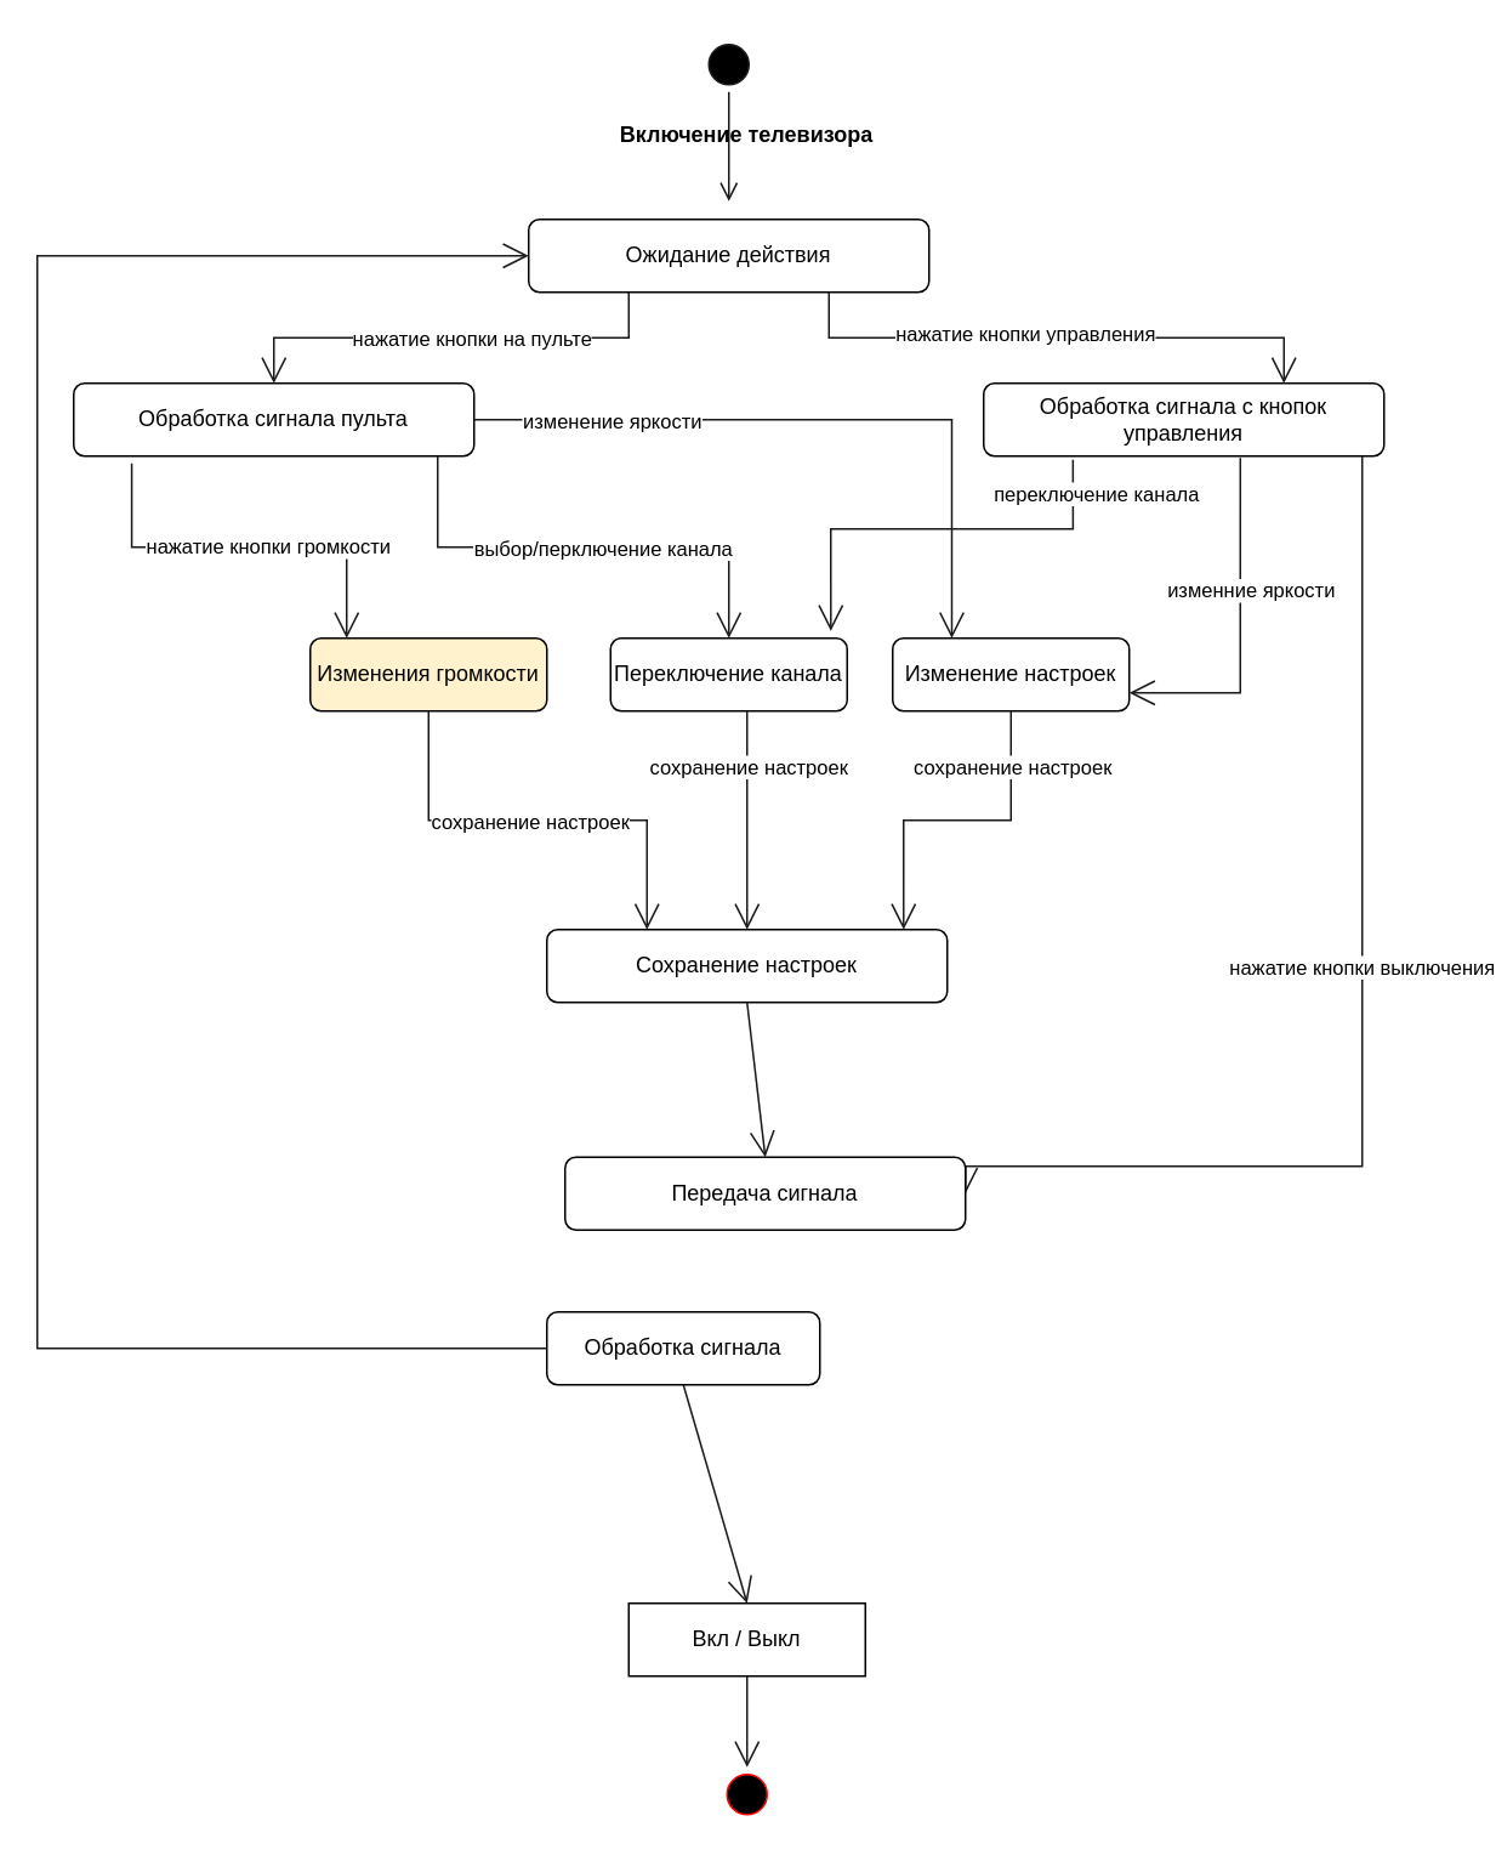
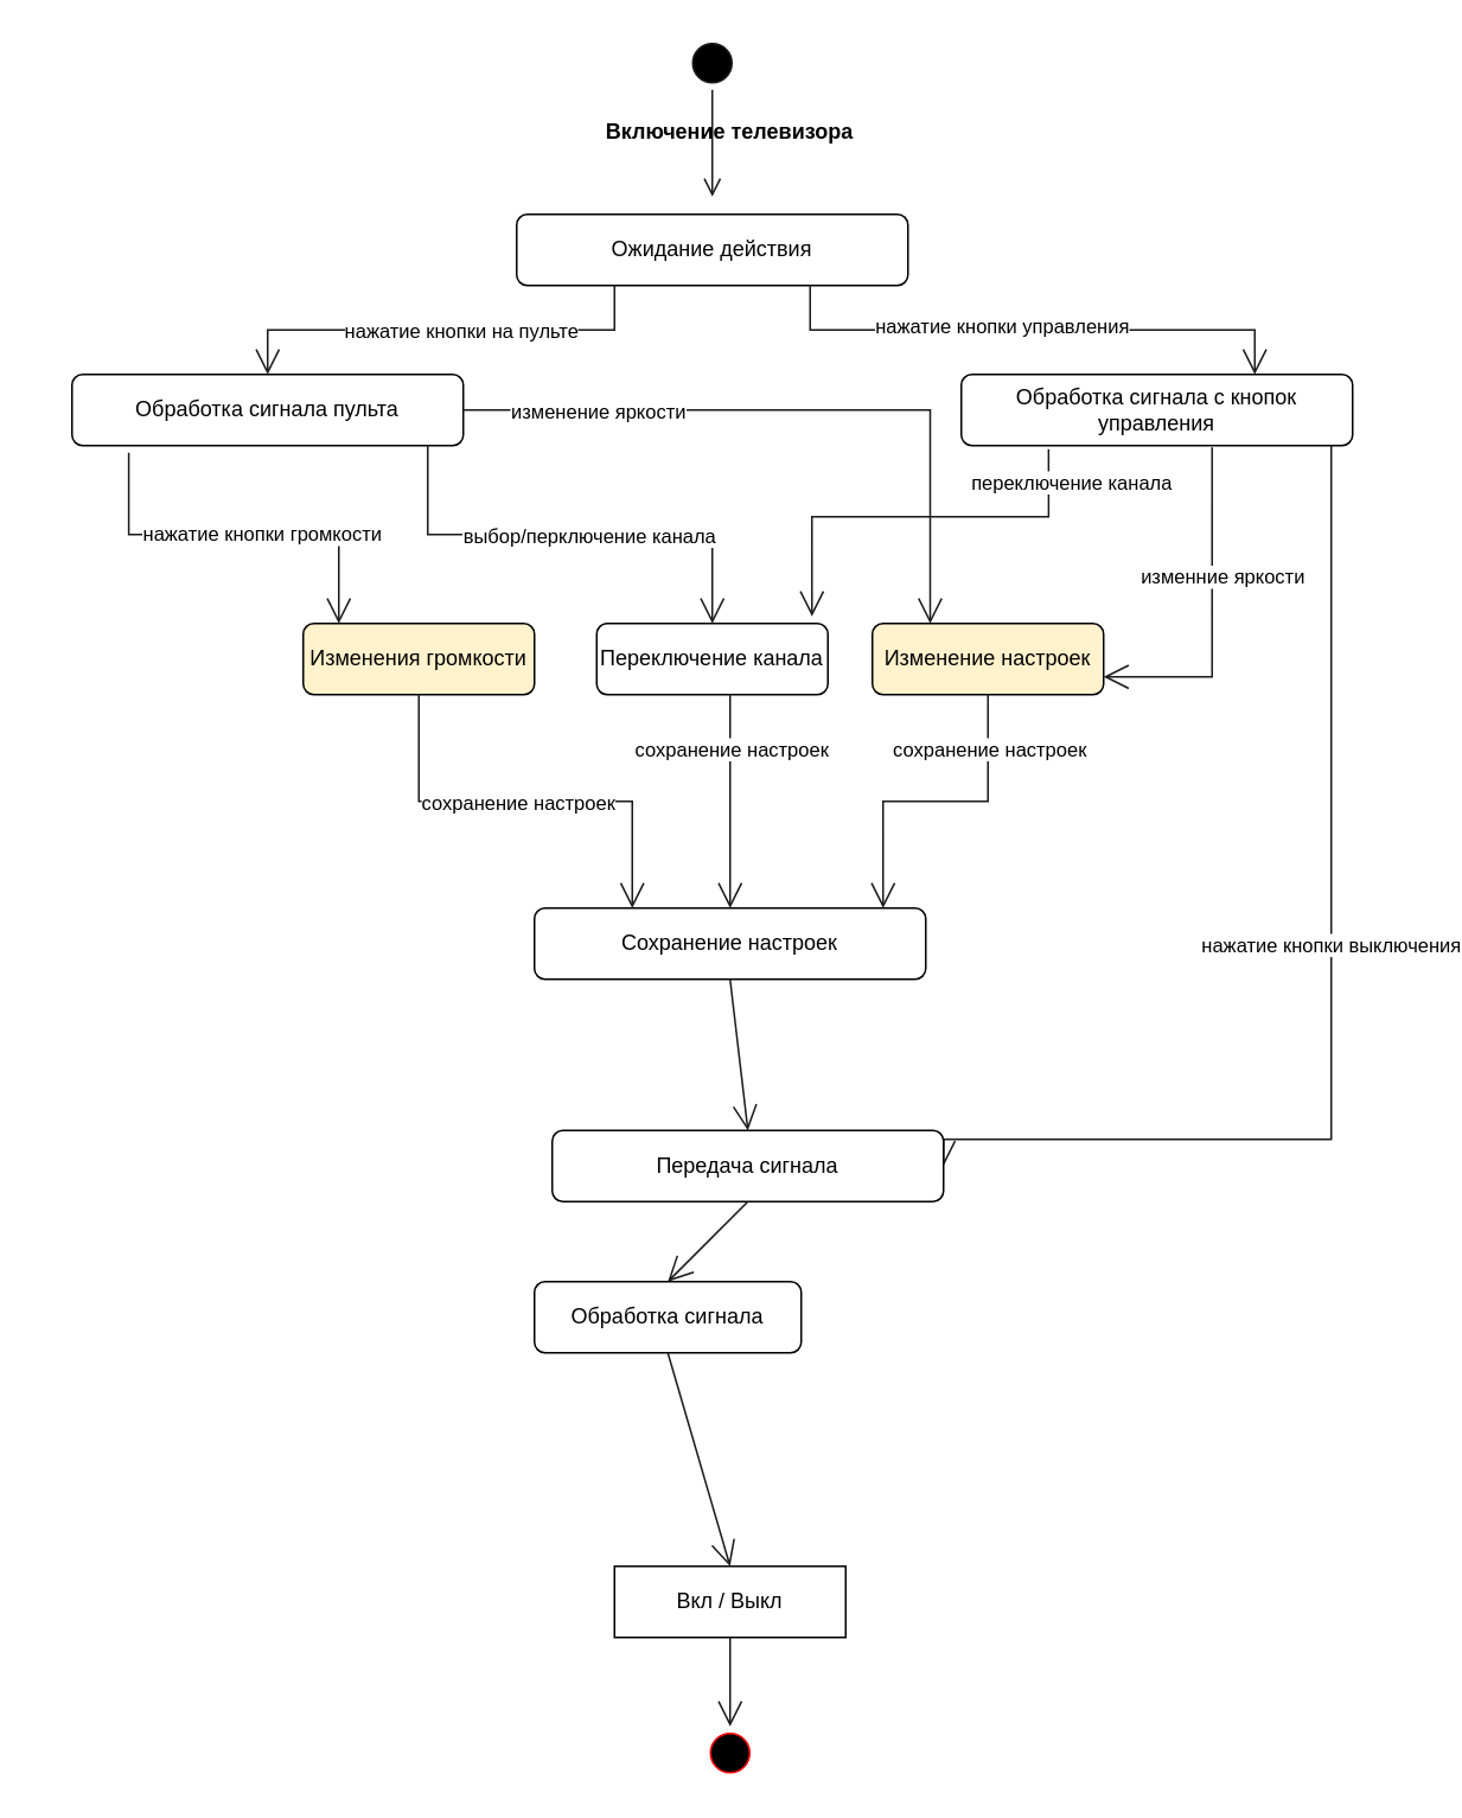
- <mxCell id="9" value="Изменение настроек" style="rounded=1;whiteSpace=wrap;html=1;" vertex="1" parent="1"><mxGeometry x="490" y="350" width="130" height="40" as="geometry" /></mxCell>
+ <mxCell id="9" value="Изменение настроек" style="rounded=1;whiteSpace=wrap;html=1;fillColor=#fff2cc;" vertex="1" parent="1"><mxGeometry x="490" y="350" width="130" height="40" as="geometry" /></mxCell>
- <mxCell id="42" value="" style="endArrow=open;endFill=1;endSize=12;html=1;rounded=0;strokeColor=#1A1A1A;exitX=0;exitY=0.5;exitDx=0;exitDy=0;edgeStyle=orthogonalEdgeStyle;entryX=0;entryY=0.5;entryDx=0;entryDy=0;" edge="1" parent="1" source="39" target="2"><mxGeometry width="160" relative="1" as="geometry"><mxPoint x="90" y="720" as="sourcePoint" /><mxPoint x="30" y="46" as="targetPoint" /><Array as="points"><mxPoint x="20" y="740" /><mxPoint x="20" y="140" /></Array></mxGeometry></mxCell>
+ <mxCell id="40" value="" style="endArrow=open;endFill=1;endSize=12;html=1;rounded=0;strokeColor=#1A1A1A;exitX=0.5;exitY=1;exitDx=0;exitDy=0;entryX=0.5;entryY=0;entryDx=0;entryDy=0;" edge="1" parent="1" source="38" target="39"><mxGeometry width="160" relative="1" as="geometry"><mxPoint x="414" y="670" as="sourcePoint" /><mxPoint x="414" y="740" as="targetPoint" /></mxGeometry></mxCell>
